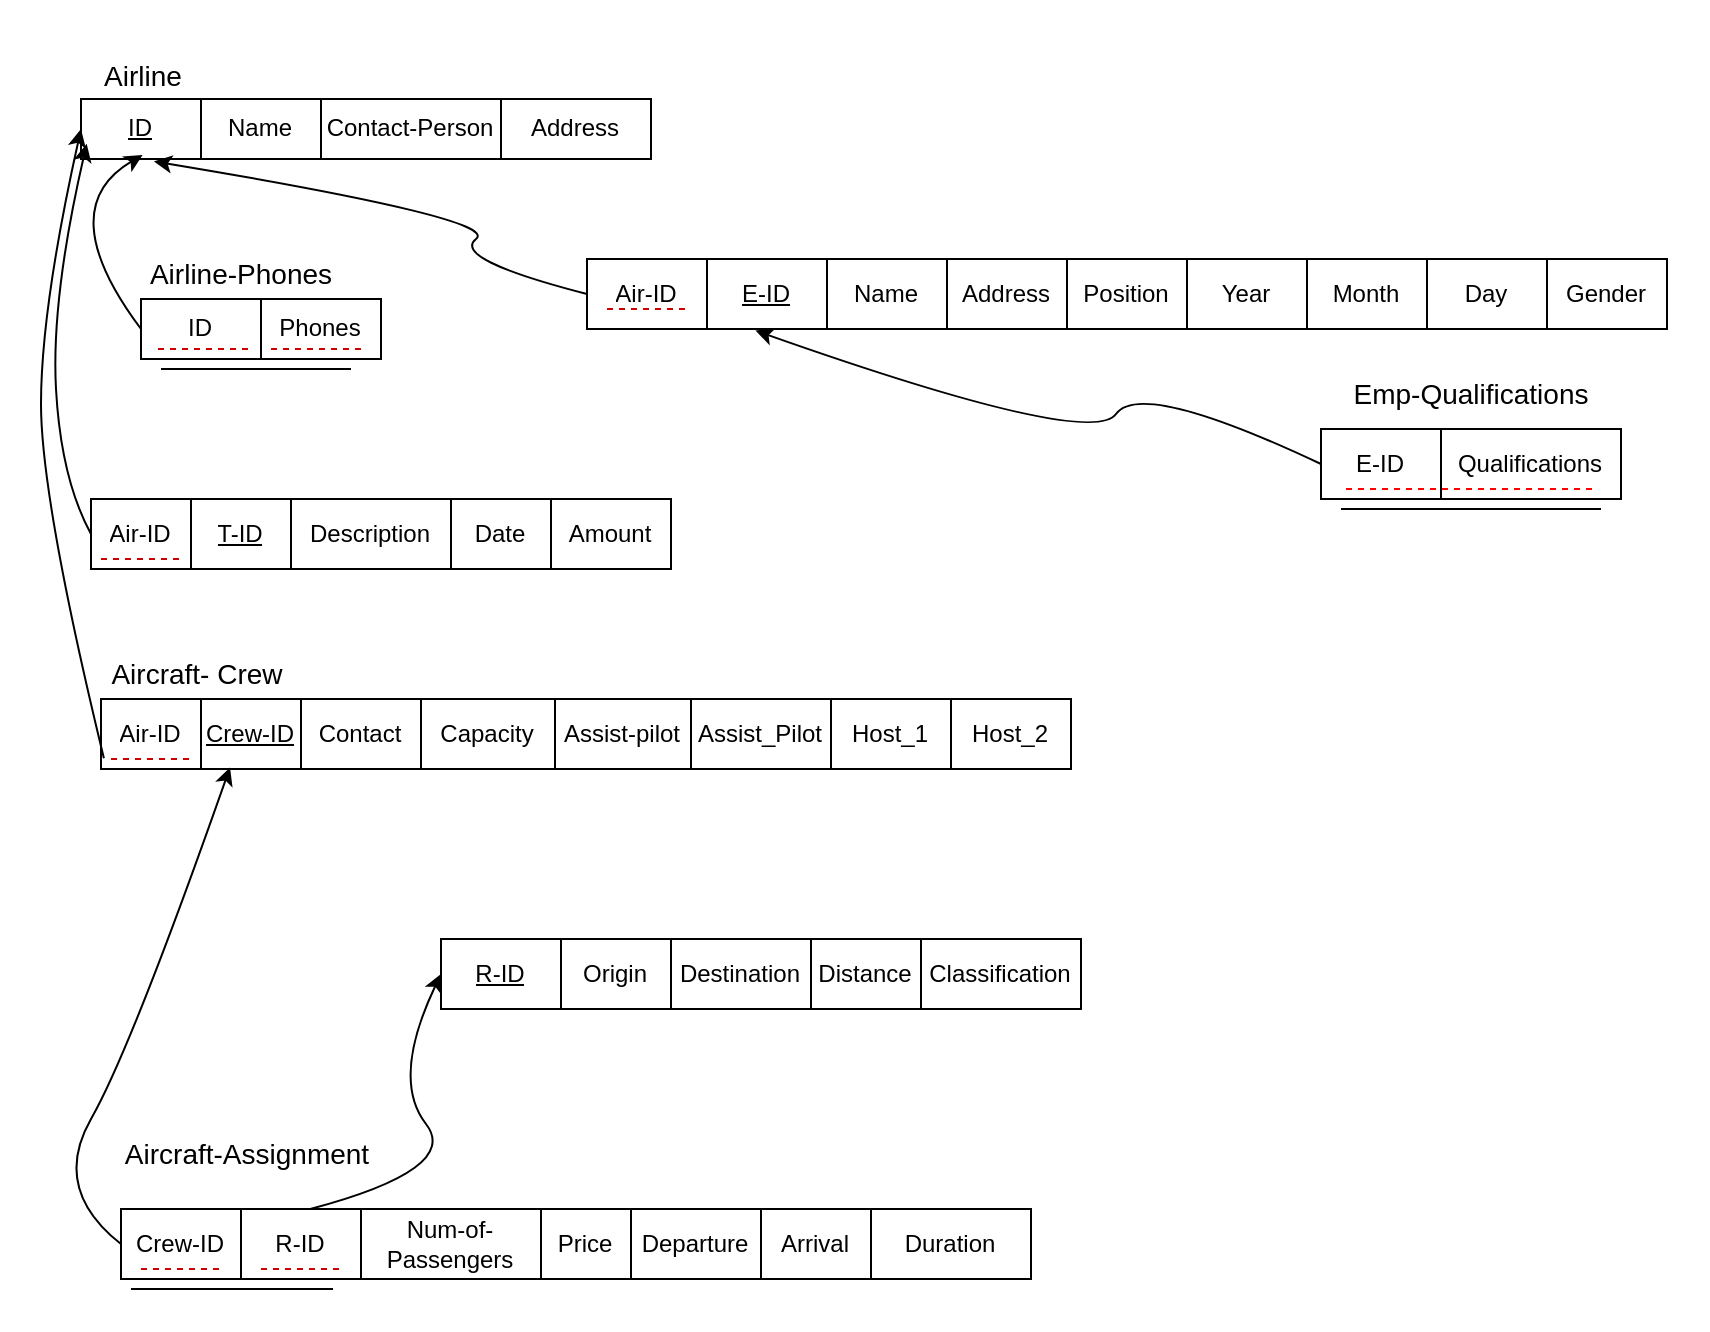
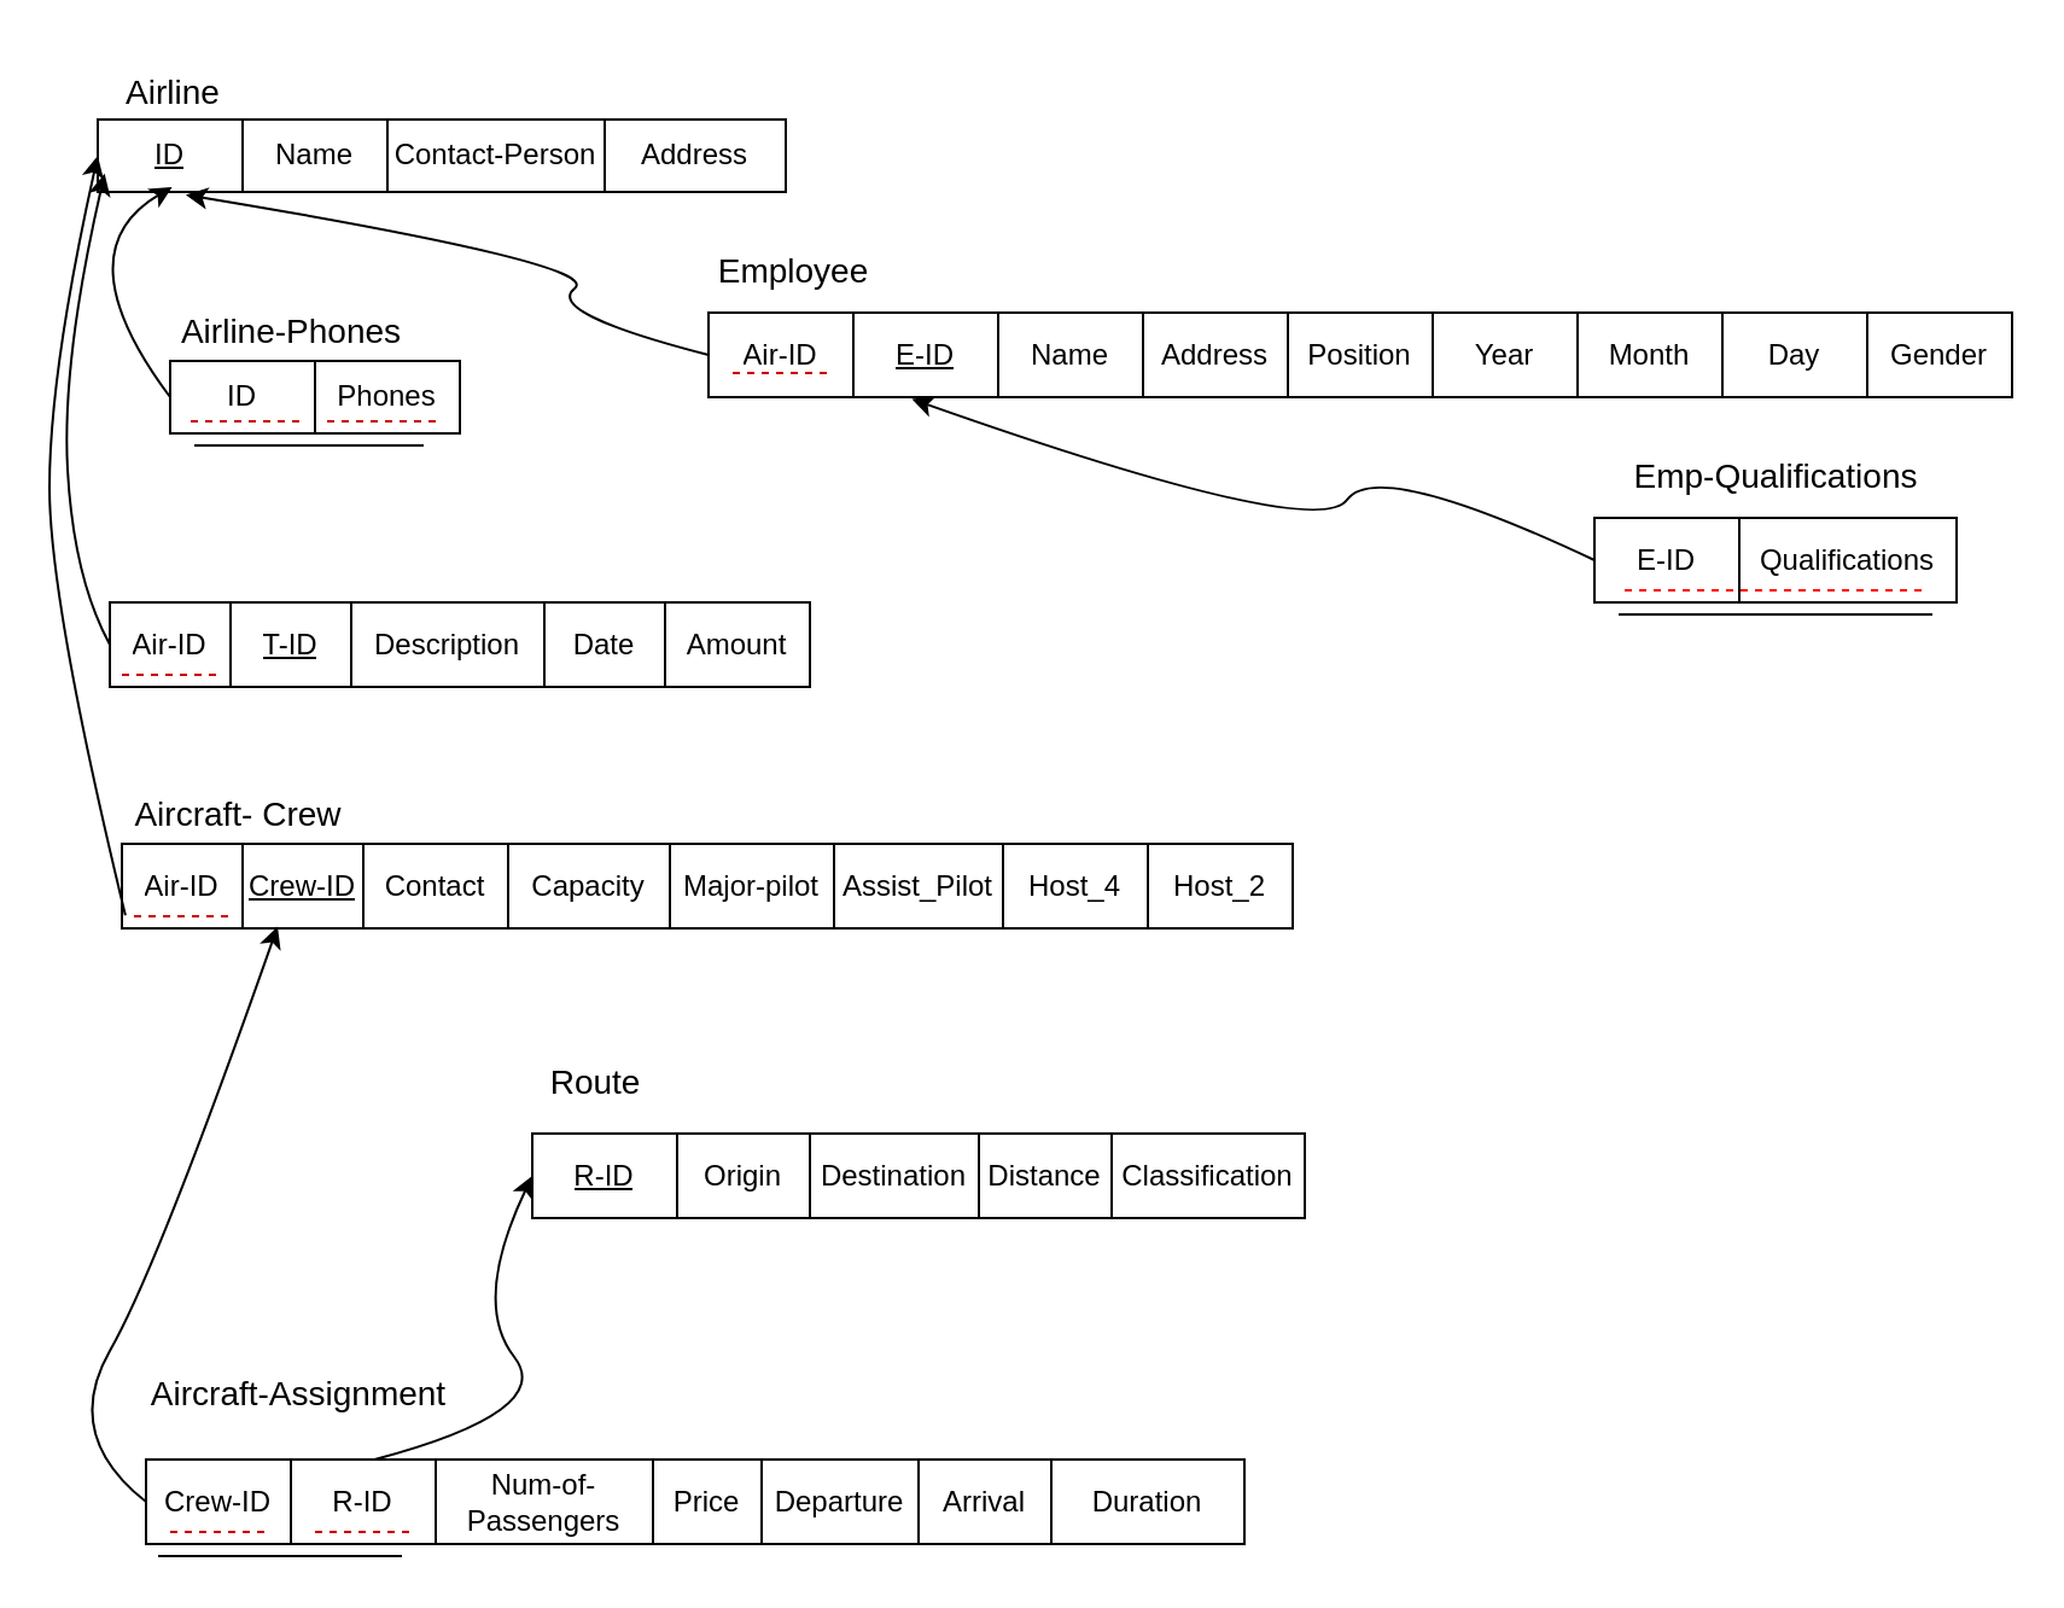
+ <mxCell id="47" value="&lt;font style=&quot;font-size: 14px;&quot;&gt;Employee&lt;/font&gt;" style="text;html=1;align=center;verticalAlign=middle;resizable=0;points=[];autosize=1;strokeColor=none;fillColor=none;" vertex="1" parent="1"><mxGeometry x="285" y="94" width="85" height="35" as="geometry" /></mxCell>
- <mxCell id="24" value="Assist-pilot" style="shape=partialRectangle;html=1;whiteSpace=wrap;connectable=0;strokeColor=inherit;overflow=hidden;fillColor=none;top=0;left=0;bottom=0;right=0;pointerEvents=1;" vertex="1" parent="19"><mxGeometry x="227" width="68" height="35" as="geometry"><mxRectangle width="68" height="35" as="alternateBounds" /></mxGeometry></mxCell>
+ <mxCell id="24" value="Major-pilot" style="shape=partialRectangle;html=1;whiteSpace=wrap;connectable=0;strokeColor=inherit;overflow=hidden;fillColor=none;top=0;left=0;bottom=0;right=0;pointerEvents=1;" vertex="1" parent="19"><mxGeometry x="227" width="68" height="35" as="geometry"><mxRectangle width="68" height="35" as="alternateBounds" /></mxGeometry></mxCell>
- <mxCell id="26" value="Host_1" style="shape=partialRectangle;html=1;whiteSpace=wrap;connectable=0;strokeColor=inherit;overflow=hidden;fillColor=none;top=0;left=0;bottom=0;right=0;pointerEvents=1;" vertex="1" parent="19"><mxGeometry x="365" width="60" height="35" as="geometry"><mxRectangle width="60" height="35" as="alternateBounds" /></mxGeometry></mxCell>
+ <mxCell id="26" value="Host_4" style="shape=partialRectangle;html=1;whiteSpace=wrap;connectable=0;strokeColor=inherit;overflow=hidden;fillColor=none;top=0;left=0;bottom=0;right=0;pointerEvents=1;" vertex="1" parent="19"><mxGeometry x="365" width="60" height="35" as="geometry"><mxRectangle width="60" height="35" as="alternateBounds" /></mxGeometry></mxCell>
+ <mxCell id="63" value="&lt;font style=&quot;font-size: 14px;&quot;&gt;Route&lt;/font&gt;" style="text;html=1;align=center;verticalAlign=middle;resizable=0;points=[];autosize=1;strokeColor=none;fillColor=none;" vertex="1" parent="1"><mxGeometry x="216" y="430" width="60" height="35" as="geometry" /></mxCell>
